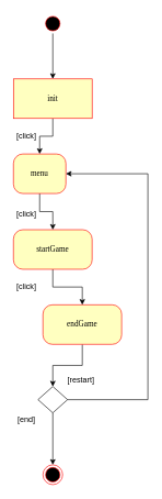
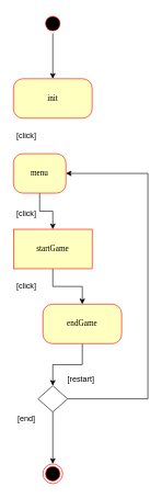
- <mxCell id="7" value="init" style="whiteSpace=wrap;html=1;arcSize=24;fillColor=#ffffc0;strokeColor=#ff0000;shadow=0;comic=0;labelBackgroundColor=none;fontFamily=Verdana;fontSize=12;fontColor=#000000;align=center;rounded=0;" parent="1" vertex="1"><mxGeometry x="20" y="119" width="120" height="60" as="geometry" /></mxCell>
+ <mxCell id="7" value="init" style="rounded=1;whiteSpace=wrap;html=1;arcSize=24;fillColor=#ffffc0;strokeColor=#ff0000;shadow=0;comic=0;labelBackgroundColor=none;fontFamily=Verdana;fontSize=12;fontColor=#000000;align=center;" parent="1" vertex="1"><mxGeometry x="20" y="119" width="120" height="60" as="geometry" /></mxCell>
- <mxCell id="6" value="" style="edgeStyle=orthogonalEdgeStyle;rounded=0;orthogonalLoop=1;jettySize=auto;html=1;" edge="1" parent="1" source="7" target="9"><mxGeometry relative="1" as="geometry" /></mxCell>
- <mxCell id="5" value="startGame" style="rounded=1;whiteSpace=wrap;html=1;arcSize=24;fillColor=#ffffc0;strokeColor=#ff0000;shadow=0;comic=0;labelBackgroundColor=none;fontFamily=Verdana;fontSize=12;fontColor=#000000;align=center;" parent="1" vertex="1"><mxGeometry x="20" y="348" width="120" height="60" as="geometry" /></mxCell>
+ <mxCell id="5" value="startGame" style="whiteSpace=wrap;html=1;arcSize=24;fillColor=#ffffc0;strokeColor=#ff0000;shadow=0;comic=0;labelBackgroundColor=none;fontFamily=Verdana;fontSize=12;fontColor=#000000;align=center;rounded=0;" parent="1" vertex="1"><mxGeometry x="20" y="348" width="120" height="60" as="geometry" /></mxCell>
